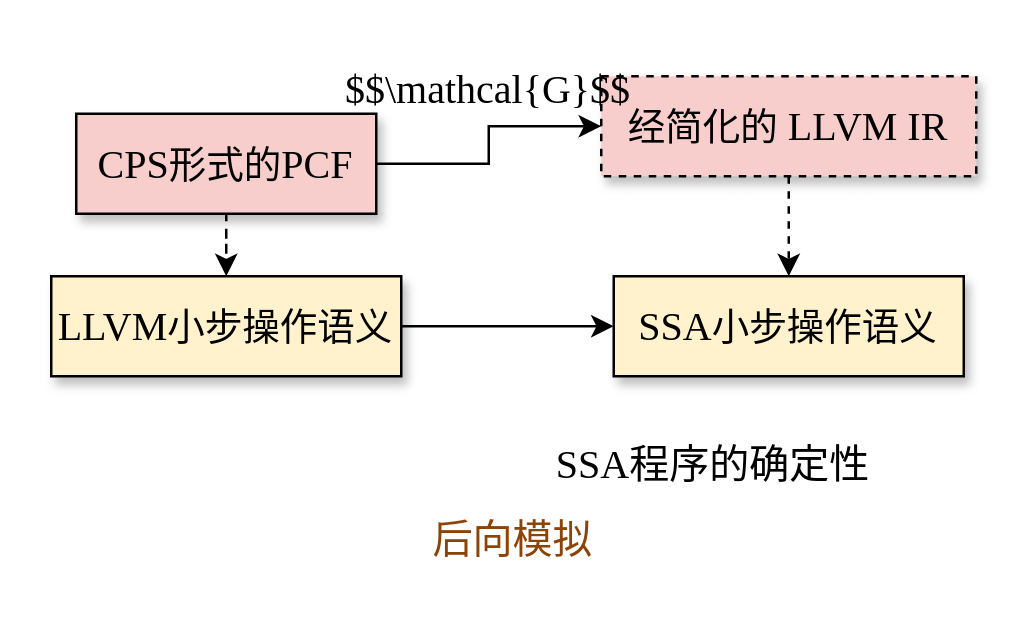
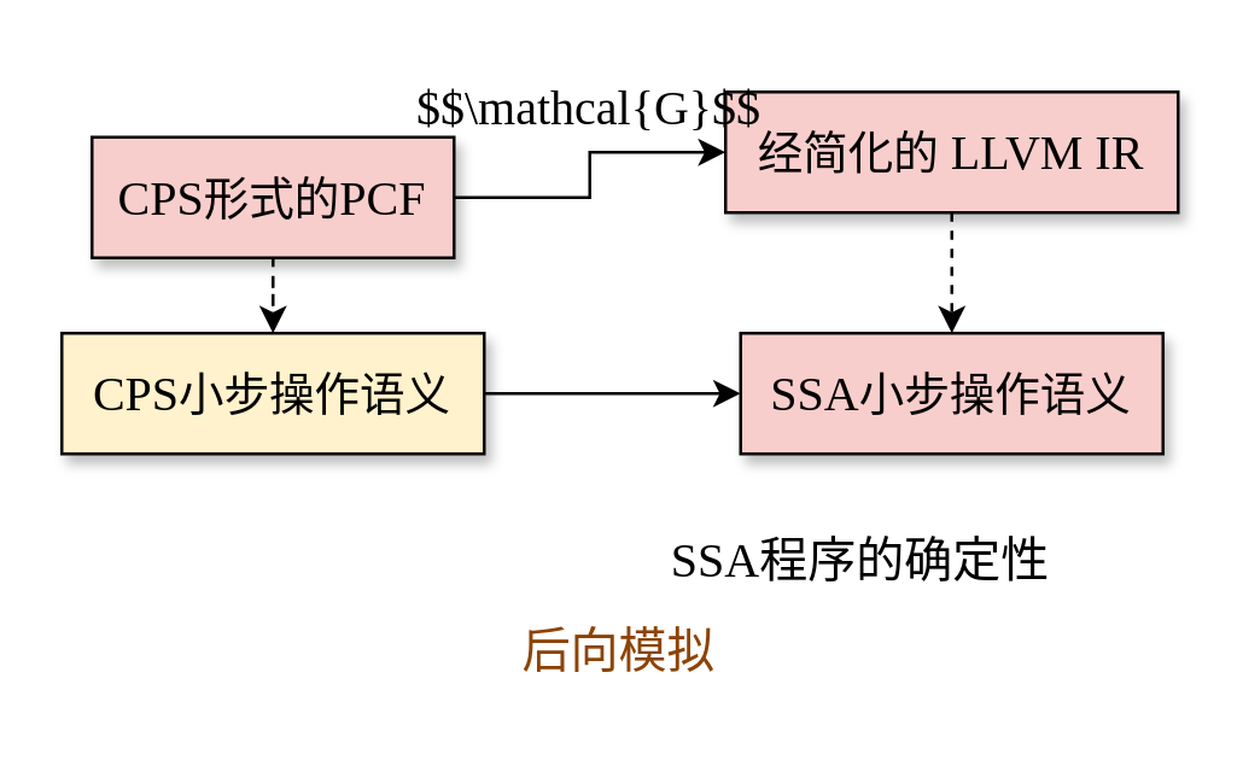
- <mxCell id="6" value="&lt;font face=&quot;Times New Roman&quot;&gt;&lt;font style=&quot;font-size: 15px;&quot;&gt;经简化的&lt;/font&gt;&lt;span style=&quot;font-size: 16px;&quot;&gt; LLVM IR&lt;/span&gt;&lt;/font&gt;" style="rounded=0;whiteSpace=wrap;html=1;shadow=1;fillColor=#f8cecc;strokeColor=#000000;labelBackgroundColor=none;dashed=1;" vertex="1" parent="1"><mxGeometry x="240" y="30" width="150" height="40" as="geometry" /></mxCell>
+ <mxCell id="6" value="&lt;font face=&quot;Times New Roman&quot;&gt;&lt;font style=&quot;font-size: 15px;&quot;&gt;经简化的&lt;/font&gt;&lt;span style=&quot;font-size: 16px;&quot;&gt; LLVM IR&lt;/span&gt;&lt;/font&gt;" style="rounded=0;whiteSpace=wrap;html=1;shadow=1;fillColor=#f8cecc;strokeColor=#000000;labelBackgroundColor=none;" vertex="1" parent="1"><mxGeometry x="240" y="30" width="150" height="40" as="geometry" /></mxCell>
- <mxCell id="9" value="&lt;span style=&quot;color: rgb(0, 0, 0); font-family: &amp;quot;Times New Roman&amp;quot;; font-size: 16px; font-style: normal; font-variant-ligatures: normal; font-variant-caps: normal; font-weight: 400; letter-spacing: normal; orphans: 2; text-align: center; text-indent: 0px; text-transform: none; widows: 2; word-spacing: 0px; -webkit-text-stroke-width: 0px; text-decoration-thickness: initial; text-decoration-style: initial; text-decoration-color: initial; float: none; display: inline !important;&quot;&gt;LLVM&lt;/span&gt;&lt;span style=&quot;color: rgb(0, 0, 0); font-family: &amp;quot;Times New Roman&amp;quot;; font-style: normal; font-variant-ligatures: normal; font-variant-caps: normal; font-weight: 400; letter-spacing: normal; orphans: 2; text-align: center; text-indent: 0px; text-transform: none; widows: 2; word-spacing: 0px; -webkit-text-stroke-width: 0px; text-decoration-thickness: initial; text-decoration-style: initial; text-decoration-color: initial; float: none; display: inline !important; font-size: 15px;&quot;&gt;小步操作语义&lt;/span&gt;" style="rounded=0;whiteSpace=wrap;html=1;shadow=1;fillColor=#fff2cc;strokeColor=#000000;labelBackgroundColor=none;" vertex="1" parent="1"><mxGeometry x="20" y="110" width="140" height="40" as="geometry" /></mxCell>
+ <mxCell id="9" value="&lt;span style=&quot;color: rgb(0, 0, 0); font-family: &amp;quot;Times New Roman&amp;quot;; font-size: 16px; font-style: normal; font-variant-ligatures: normal; font-variant-caps: normal; font-weight: 400; letter-spacing: normal; orphans: 2; text-align: center; text-indent: 0px; text-transform: none; widows: 2; word-spacing: 0px; -webkit-text-stroke-width: 0px; text-decoration-thickness: initial; text-decoration-style: initial; text-decoration-color: initial; float: none; display: inline !important;&quot;&gt;CPS&lt;/span&gt;&lt;span style=&quot;color: rgb(0, 0, 0); font-family: &amp;quot;Times New Roman&amp;quot;; font-style: normal; font-variant-ligatures: normal; font-variant-caps: normal; font-weight: 400; letter-spacing: normal; orphans: 2; text-align: center; text-indent: 0px; text-transform: none; widows: 2; word-spacing: 0px; -webkit-text-stroke-width: 0px; text-decoration-thickness: initial; text-decoration-style: initial; text-decoration-color: initial; float: none; display: inline !important; font-size: 15px;&quot;&gt;小步操作语义&lt;/span&gt;" style="rounded=0;whiteSpace=wrap;html=1;shadow=1;fillColor=#fff2cc;strokeColor=#000000;labelBackgroundColor=none;" vertex="1" parent="1"><mxGeometry x="20" y="110" width="140" height="40" as="geometry" /></mxCell>
- <mxCell id="10" value="&lt;span style=&quot;color: rgb(0, 0, 0); font-family: &amp;quot;Times New Roman&amp;quot;; font-style: normal; font-variant-ligatures: normal; font-variant-caps: normal; font-weight: 400; letter-spacing: normal; orphans: 2; text-align: center; text-indent: 0px; text-transform: none; widows: 2; word-spacing: 0px; -webkit-text-stroke-width: 0px; text-decoration-thickness: initial; text-decoration-style: initial; text-decoration-color: initial; float: none; display: inline !important; font-size: 16px;&quot;&gt;SSA&lt;/span&gt;&lt;span style=&quot;color: rgb(0, 0, 0); font-family: &amp;quot;Times New Roman&amp;quot;; font-style: normal; font-variant-ligatures: normal; font-variant-caps: normal; font-weight: 400; letter-spacing: normal; orphans: 2; text-align: center; text-indent: 0px; text-transform: none; widows: 2; word-spacing: 0px; -webkit-text-stroke-width: 0px; text-decoration-thickness: initial; text-decoration-style: initial; text-decoration-color: initial; float: none; display: inline !important; font-size: 15px;&quot;&gt;小步操作语义&lt;/span&gt;" style="rounded=0;whiteSpace=wrap;html=1;shadow=1;fillColor=#fff2cc;strokeColor=#000000;labelBackgroundColor=none;" vertex="1" parent="1"><mxGeometry x="245" y="110" width="140" height="40" as="geometry" /></mxCell>
+ <mxCell id="10" value="&lt;span style=&quot;color: rgb(0, 0, 0); font-family: &amp;quot;Times New Roman&amp;quot;; font-style: normal; font-variant-ligatures: normal; font-variant-caps: normal; font-weight: 400; letter-spacing: normal; orphans: 2; text-align: center; text-indent: 0px; text-transform: none; widows: 2; word-spacing: 0px; -webkit-text-stroke-width: 0px; text-decoration-thickness: initial; text-decoration-style: initial; text-decoration-color: initial; float: none; display: inline !important; font-size: 16px;&quot;&gt;SSA&lt;/span&gt;&lt;span style=&quot;color: rgb(0, 0, 0); font-family: &amp;quot;Times New Roman&amp;quot;; font-style: normal; font-variant-ligatures: normal; font-variant-caps: normal; font-weight: 400; letter-spacing: normal; orphans: 2; text-align: center; text-indent: 0px; text-transform: none; widows: 2; word-spacing: 0px; -webkit-text-stroke-width: 0px; text-decoration-thickness: initial; text-decoration-style: initial; text-decoration-color: initial; float: none; display: inline !important; font-size: 15px;&quot;&gt;小步操作语义&lt;/span&gt;" style="rounded=0;whiteSpace=wrap;html=1;shadow=1;fillColor=#f8cecc;strokeColor=#000000;labelBackgroundColor=none;" vertex="1" parent="1"><mxGeometry x="245" y="110" width="140" height="40" as="geometry" /></mxCell>
